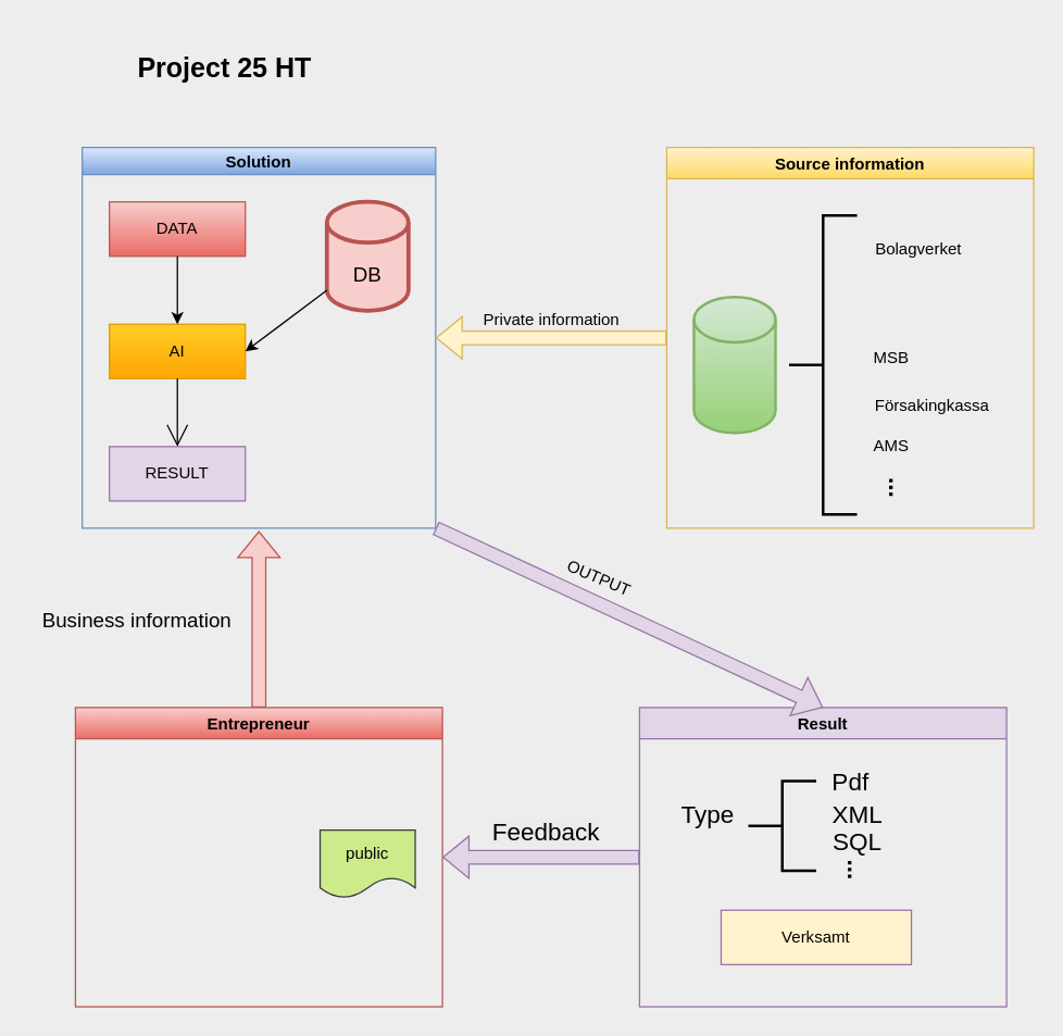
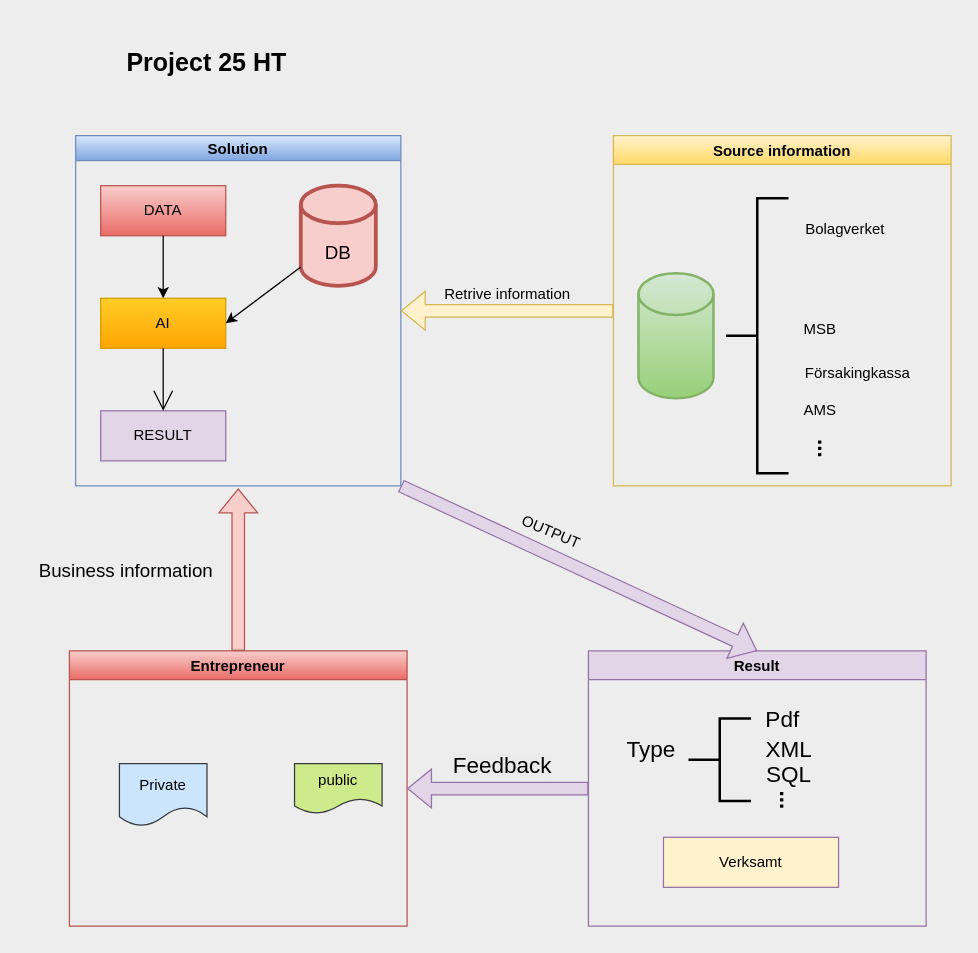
- <mxCell id="32" value="Private information" style="text;html=1;align=center;verticalAlign=middle;resizable=0;points=[];autosize=1;strokeColor=none;fillColor=none;hachureGap=4;" parent="1" vertex="1"><mxGeometry x="345" y="220" width="120" height="30" as="geometry" /></mxCell>
+ <mxCell id="32" value="Retrive information" style="text;html=1;align=center;verticalAlign=middle;resizable=0;points=[];autosize=1;strokeColor=none;fillColor=none;hachureGap=4;" parent="1" vertex="1"><mxGeometry x="345" y="220" width="120" height="30" as="geometry" /></mxCell>
+ <mxCell id="3" value="Private" style="shape=document;whiteSpace=wrap;html=1;boundedLbl=1;fillColor=#cce5ff;strokeColor=#36393d;" parent="2" vertex="1"><mxGeometry x="40" y="90" width="70" height="50" as="geometry" /></mxCell>
- <mxCell id="4" value="public" style="shape=document;whiteSpace=wrap;html=1;boundedLbl=1;fillColor=#cdeb8b;strokeColor=#36393d;" parent="2" vertex="1"><mxGeometry x="180" y="90" width="70" height="50" as="geometry" /></mxCell>
+ <mxCell id="4" value="public" style="shape=document;whiteSpace=wrap;html=1;boundedLbl=1;fillColor=#cdeb8b;strokeColor=#36393d;" parent="2" vertex="1"><mxGeometry x="180" y="90" width="70" height="40" as="geometry" /></mxCell>
